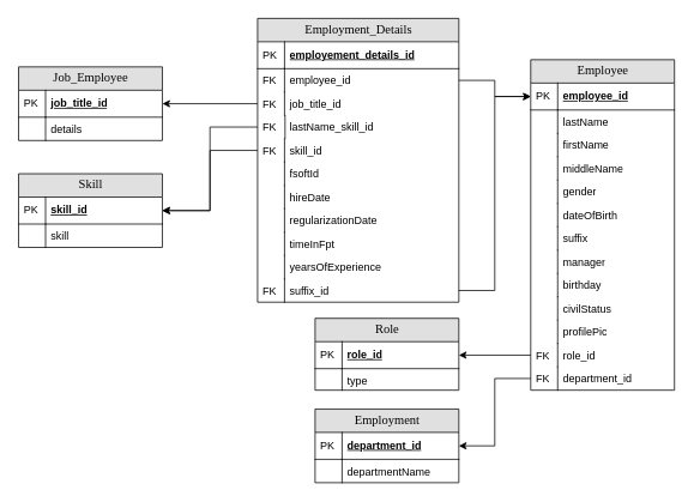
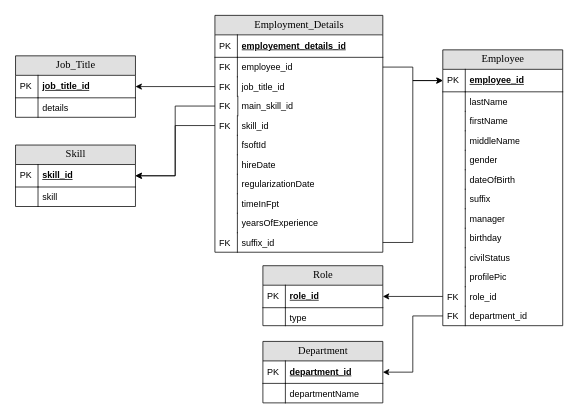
- <mxCell id="63" value="Job_Employee" style="swimlane;html=1;fontStyle=0;childLayout=stackLayout;horizontal=1;startSize=26;fillColor=#e0e0e0;horizontalStack=0;resizeParent=1;resizeLast=0;collapsible=1;marginBottom=0;swimlaneFillColor=#ffffff;align=center;rounded=0;shadow=0;comic=0;labelBackgroundColor=none;strokeColor=#000000;strokeWidth=1;fontFamily=Verdana;fontSize=14;fontColor=#000000;swimlaneLine=1;labelBorderColor=none;" parent="1" vertex="1"><mxGeometry x="20" y="74" width="160" height="82" as="geometry" /></mxCell>
+ <mxCell id="63" value="Job_Title" style="swimlane;html=1;fontStyle=0;childLayout=stackLayout;horizontal=1;startSize=26;fillColor=#e0e0e0;horizontalStack=0;resizeParent=1;resizeLast=0;collapsible=1;marginBottom=0;swimlaneFillColor=#ffffff;align=center;rounded=0;shadow=0;comic=0;labelBackgroundColor=none;strokeColor=#000000;strokeWidth=1;fontFamily=Verdana;fontSize=14;fontColor=#000000;swimlaneLine=1;labelBorderColor=none;" parent="1" vertex="1"><mxGeometry x="20" y="74" width="160" height="82" as="geometry" /></mxCell>
- <mxCell id="47" value="lastName_skill_id" style="shape=partialRectangle;top=0;left=0;right=0;bottom=0;html=1;align=left;verticalAlign=top;fillColor=none;spacingLeft=34;spacingRight=4;whiteSpace=wrap;overflow=hidden;rotatable=0;points=[[0,0.5],[1,0.5]];portConstraint=eastwest;dropTarget=0;" parent="40" vertex="1"><mxGeometry y="108" width="224" height="26" as="geometry" /></mxCell>
+ <mxCell id="47" value="main_skill_id" style="shape=partialRectangle;top=0;left=0;right=0;bottom=0;html=1;align=left;verticalAlign=top;fillColor=none;spacingLeft=34;spacingRight=4;whiteSpace=wrap;overflow=hidden;rotatable=0;points=[[0,0.5],[1,0.5]];portConstraint=eastwest;dropTarget=0;" parent="40" vertex="1"><mxGeometry y="108" width="224" height="26" as="geometry" /></mxCell>
- <mxCell id="34" value="Employment" style="swimlane;html=1;fontStyle=0;childLayout=stackLayout;horizontal=1;startSize=26;fillColor=#e0e0e0;horizontalStack=0;resizeParent=1;resizeLast=0;collapsible=1;marginBottom=0;swimlaneFillColor=#ffffff;align=center;rounded=0;shadow=0;comic=0;labelBackgroundColor=none;strokeColor=#000000;strokeWidth=1;fontFamily=Verdana;fontSize=14;fontColor=#000000;swimlaneLine=1;labelBorderColor=none;" parent="1" vertex="1"><mxGeometry x="350" y="455" width="160" height="82" as="geometry" /></mxCell>
+ <mxCell id="34" value="Department" style="swimlane;html=1;fontStyle=0;childLayout=stackLayout;horizontal=1;startSize=26;fillColor=#e0e0e0;horizontalStack=0;resizeParent=1;resizeLast=0;collapsible=1;marginBottom=0;swimlaneFillColor=#ffffff;align=center;rounded=0;shadow=0;comic=0;labelBackgroundColor=none;strokeColor=#000000;strokeWidth=1;fontFamily=Verdana;fontSize=14;fontColor=#000000;swimlaneLine=1;labelBorderColor=none;" parent="1" vertex="1"><mxGeometry x="350" y="455" width="160" height="82" as="geometry" /></mxCell>
